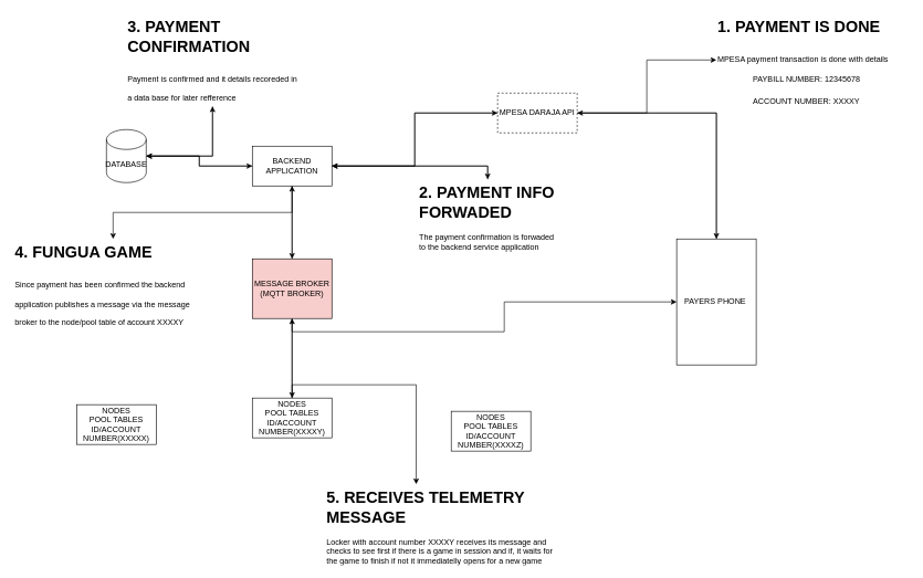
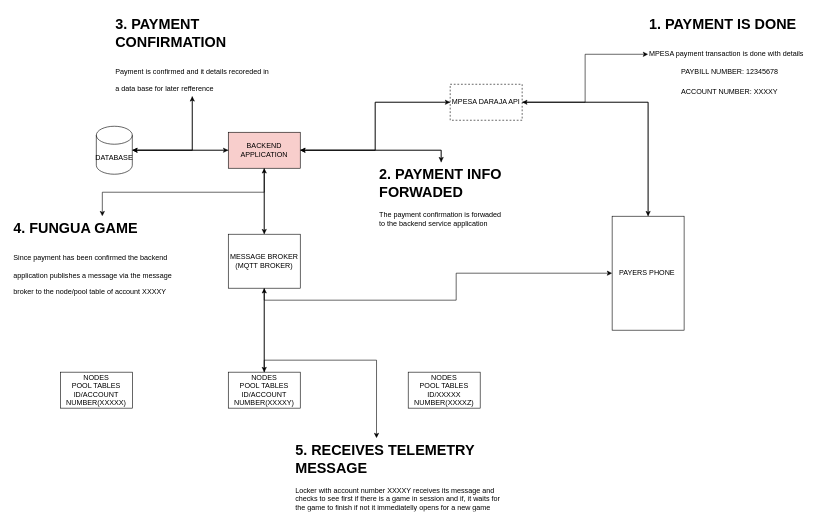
- <mxCell id="23" value="DATABASE" style="shape=cylinder3;whiteSpace=wrap;html=1;boundedLbl=1;backgroundOutline=1;size=15;" vertex="1" parent="1"><mxGeometry x="160" y="195" width="60" height="80" as="geometry" /></mxCell>
+ <mxCell id="23" value="DATABASE" style="shape=cylinder3;whiteSpace=wrap;html=1;boundedLbl=1;backgroundOutline=1;size=15;" vertex="1" parent="1"><mxGeometry x="160" y="210" width="60" height="80" as="geometry" /></mxCell>
- <mxCell id="14" value="BACKEND APPLICATION" style="rounded=0;whiteSpace=wrap;html=1;" vertex="1" parent="1"><mxGeometry x="380" y="220" width="120" height="60" as="geometry" /></mxCell>
+ <mxCell id="14" value="BACKEND APPLICATION" style="rounded=0;whiteSpace=wrap;html=1;fillColor=#f8cecc;" vertex="1" parent="1"><mxGeometry x="380" y="220" width="120" height="60" as="geometry" /></mxCell>
- <mxCell id="9" value="MESSAGE BROKER (MQTT BROKER)" style="rounded=0;whiteSpace=wrap;html=1;fillColor=#f8cecc;" vertex="1" parent="1"><mxGeometry x="380" y="390" width="120" height="90" as="geometry" /></mxCell>
+ <mxCell id="9" value="MESSAGE BROKER (MQTT BROKER)" style="rounded=0;whiteSpace=wrap;html=1;" vertex="1" parent="1"><mxGeometry x="380" y="390" width="120" height="90" as="geometry" /></mxCell>
- <mxCell id="4" value="NODES&lt;br&gt;POOL TABLES&lt;div&gt;ID/ACCOUNT NUMBER(XXXXY)&lt;/div&gt;" style="rounded=0;whiteSpace=wrap;html=1;" vertex="1" parent="1"><mxGeometry x="380" y="600" width="120" height="60" as="geometry" /></mxCell>
+ <mxCell id="4" value="NODES&lt;br&gt;POOL TABLES&lt;div&gt;ID/ACCOUNT NUMBER(XXXXY)&lt;/div&gt;" style="rounded=0;whiteSpace=wrap;html=1;" vertex="1" parent="1"><mxGeometry x="380" y="620" width="120" height="60" as="geometry" /></mxCell>
- <mxCell id="2" value="NODES&lt;br&gt;POOL TABLES&lt;div&gt;ID/ACCOUNT NUMBER(XXXXX)&lt;/div&gt;" style="rounded=0;whiteSpace=wrap;html=1;" vertex="1" parent="1"><mxGeometry x="115" y="610" width="120" height="60" as="geometry" /></mxCell>
+ <mxCell id="2" value="NODES&lt;br&gt;POOL TABLES&lt;div&gt;ID/ACCOUNT NUMBER(XXXXX)&lt;/div&gt;" style="rounded=0;whiteSpace=wrap;html=1;" vertex="1" parent="1"><mxGeometry x="100" y="620" width="120" height="60" as="geometry" /></mxCell>
- <mxCell id="5" value="NODES&lt;br&gt;POOL TABLES&lt;div&gt;ID/ACCOUNT NUMBER(XXXXZ)&lt;/div&gt;" style="rounded=0;whiteSpace=wrap;html=1;" vertex="1" parent="1"><mxGeometry x="680" y="620" width="120" height="60" as="geometry" /></mxCell>
+ <mxCell id="5" value="NODES&lt;br&gt;POOL TABLES&lt;div&gt;ID/XXXXX NUMBER(XXXXZ)&lt;/div&gt;" style="rounded=0;whiteSpace=wrap;html=1;" vertex="1" parent="1"><mxGeometry x="680" y="620" width="120" height="60" as="geometry" /></mxCell>
